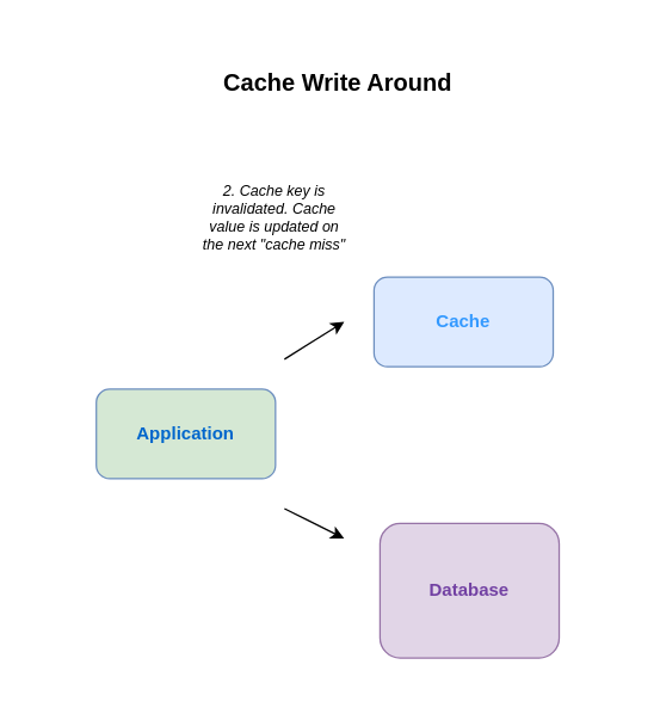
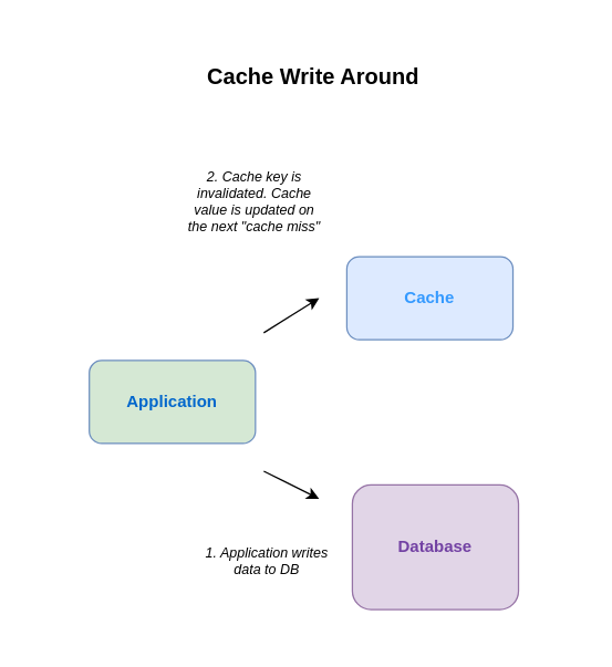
+ <mxCell id="7" value="1. Application writes data to DB" style="text;html=1;align=center;verticalAlign=middle;whiteSpace=wrap;rounded=0;fontSize=10;fontStyle=2" vertex="1" parent="1"><mxGeometry x="140" y="390" width="105" height="30" as="geometry" /></mxCell>
